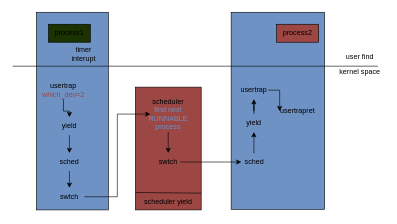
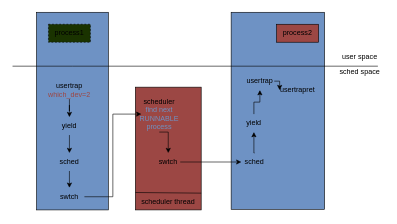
- <mxCell id="5" value="process1" style="rounded=0;whiteSpace=wrap;html=1;fillColor=#1A3300;" vertex="1" parent="1"><mxGeometry x="80" y="40" width="70" height="30" as="geometry" /></mxCell>
+ <mxCell id="5" value="process1" style="rounded=0;whiteSpace=wrap;html=1;fillColor=#1A3300;dashed=1;" vertex="1" parent="1"><mxGeometry x="80" y="40" width="70" height="30" as="geometry" /></mxCell>
- <mxCell id="28" value="timer interupt" style="text;html=1;align=center;verticalAlign=middle;whiteSpace=wrap;rounded=0;" vertex="1" parent="1"><mxGeometry x="109" y="75" width="60" height="30" as="geometry" /></mxCell>
- <mxCell id="30" value="user find" style="text;html=1;align=center;verticalAlign=middle;whiteSpace=wrap;rounded=0;" vertex="1" parent="1"><mxGeometry x="560" y="85" width="80" height="20" as="geometry" /></mxCell>
+ <mxCell id="30" value="user space" style="text;html=1;align=center;verticalAlign=middle;whiteSpace=wrap;rounded=0;" vertex="1" parent="1"><mxGeometry x="560" y="85" width="80" height="20" as="geometry" /></mxCell>
- <mxCell id="31" value="kernel space" style="text;html=1;align=center;verticalAlign=middle;whiteSpace=wrap;rounded=0;" vertex="1" parent="1"><mxGeometry x="560" y="110" width="80" height="20" as="geometry" /></mxCell>
+ <mxCell id="31" value="sched space" style="text;html=1;align=center;verticalAlign=middle;whiteSpace=wrap;rounded=0;" vertex="1" parent="1"><mxGeometry x="560" y="110" width="80" height="20" as="geometry" /></mxCell>
- <mxCell id="8" value="usertrap&lt;div&gt;&lt;font color=&quot;#9c4744&quot;&gt;which_dev=2&lt;/font&gt;&lt;/div&gt;" style="text;html=1;align=center;verticalAlign=middle;whiteSpace=wrap;rounded=0;" vertex="1" parent="1"><mxGeometry x="75" y="135" width="60" height="30" as="geometry" /></mxCell>
+ <mxCell id="8" value="usertrap&lt;div&gt;&lt;font color=&quot;#9c4744&quot;&gt;which_dev=2&lt;/font&gt;&lt;/div&gt;" style="text;html=1;align=center;verticalAlign=middle;whiteSpace=wrap;rounded=0;" vertex="1" parent="1"><mxGeometry x="85" y="135" width="60" height="30" as="geometry" /></mxCell>
- <mxCell id="25" value="usertrap" style="text;html=1;align=center;verticalAlign=middle;whiteSpace=wrap;rounded=0;" vertex="1" parent="1"><mxGeometry x="399" y="135" width="48" height="30" as="geometry" /></mxCell>
+ <mxCell id="25" value="usertrap" style="text;html=1;align=center;verticalAlign=middle;whiteSpace=wrap;rounded=0;" vertex="1" parent="1"><mxGeometry x="409" y="120" width="48" height="30" as="geometry" /></mxCell>
- <mxCell id="26" value="usertrapret" style="text;html=1;align=center;verticalAlign=middle;whiteSpace=wrap;rounded=0;" vertex="1" parent="1"><mxGeometry x="466" y="170" width="60" height="30" as="geometry" /></mxCell>
+ <mxCell id="26" value="usertrapret" style="text;html=1;align=center;verticalAlign=middle;whiteSpace=wrap;rounded=0;" vertex="1" parent="1"><mxGeometry x="466" y="135" width="60" height="30" as="geometry" /></mxCell>
- <mxCell id="17" value="scheduler&lt;div&gt;&lt;font color=&quot;#6e92c4&quot;&gt;find next RUNNABLE process&lt;/font&gt;&lt;/div&gt;" style="text;html=1;align=center;verticalAlign=middle;whiteSpace=wrap;rounded=0;" vertex="1" parent="1"><mxGeometry x="250" y="160" width="60" height="60" as="geometry" /></mxCell>
+ <mxCell id="17" value="scheduler&lt;div&gt;&lt;font color=&quot;#6e92c4&quot;&gt;find next RUNNABLE process&lt;/font&gt;&lt;/div&gt;" style="text;html=1;align=center;verticalAlign=middle;whiteSpace=wrap;rounded=0;" vertex="1" parent="1"><mxGeometry x="235" y="160" width="60" height="60" as="geometry" /></mxCell>
- <mxCell id="15" value="scheduler yield" style="text;html=1;align=center;verticalAlign=middle;whiteSpace=wrap;rounded=0;" vertex="1" parent="1"><mxGeometry x="220" y="322" width="120" height="30" as="geometry" /></mxCell>
+ <mxCell id="15" value="scheduler thread" style="text;html=1;align=center;verticalAlign=middle;whiteSpace=wrap;rounded=0;" vertex="1" parent="1"><mxGeometry x="220" y="322" width="120" height="30" as="geometry" /></mxCell>
